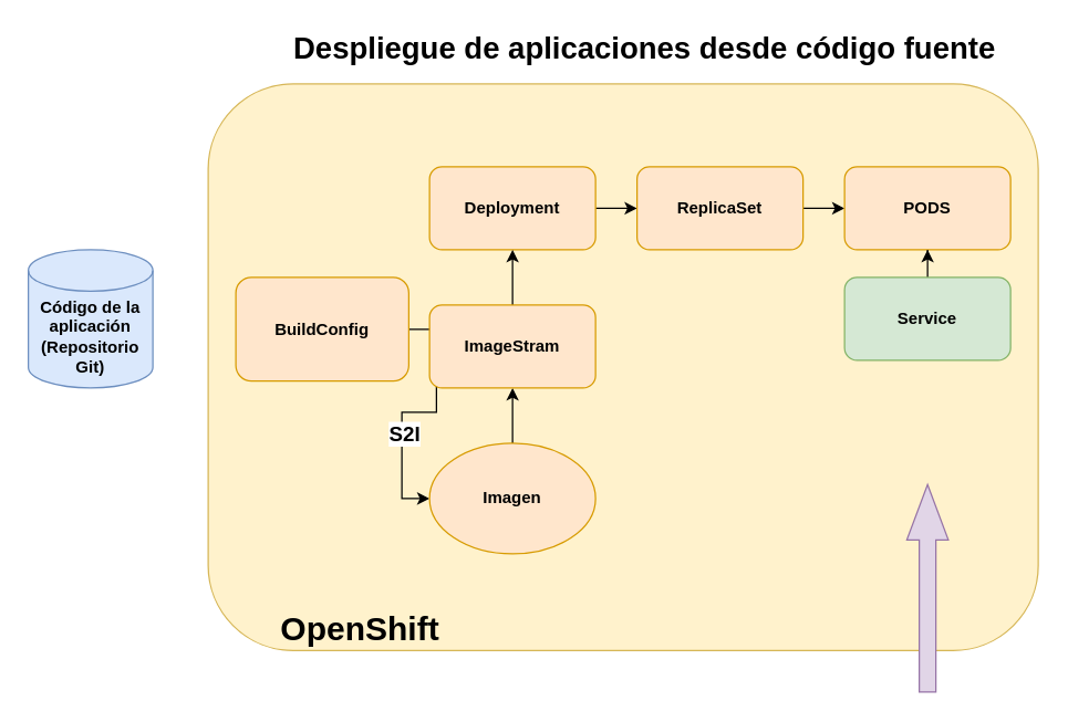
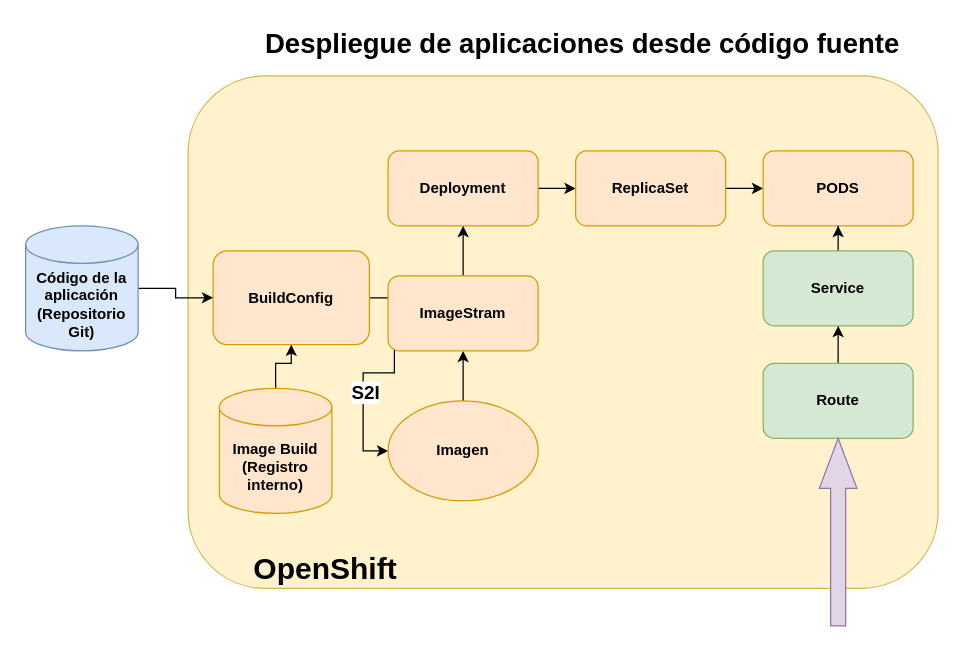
+ <mxCell id="12" value="" style="edgeStyle=orthogonalEdgeStyle;rounded=0;orthogonalLoop=1;jettySize=auto;html=1;" edge="1" parent="1" source="13" target="7"><mxGeometry relative="1" as="geometry" /></mxCell>
+ <mxCell id="16" value="" style="edgeStyle=orthogonalEdgeStyle;rounded=0;orthogonalLoop=1;jettySize=auto;html=1;" parent="1" source="17" target="15" edge="1"><mxGeometry relative="1" as="geometry" /></mxCell>
+ <mxCell id="20" value="" style="edgeStyle=orthogonalEdgeStyle;rounded=0;orthogonalLoop=1;jettySize=auto;html=1;" edge="1" parent="1" source="21" target="7"><mxGeometry relative="1" as="geometry" /></mxCell>
+ <mxCell id="17" value="&lt;b&gt;Route&lt;/b&gt;" style="rounded=1;whiteSpace=wrap;html=1;fillColor=#d5e8d4;strokeColor=#82b366;" parent="1" vertex="1"><mxGeometry x="610" y="290" width="120" height="60" as="geometry" /></mxCell>
+ <mxCell id="21" value="&lt;div&gt;&lt;b&gt;Image Build&lt;/b&gt;&lt;/div&gt;&lt;div&gt;&lt;b&gt;(Registro interno)&lt;/b&gt;&lt;br&gt;&lt;/div&gt;" style="shape=cylinder3;whiteSpace=wrap;html=1;boundedLbl=1;backgroundOutline=1;size=15;fillColor=#ffe6cc;strokeColor=#d79b00;" vertex="1" parent="1"><mxGeometry x="175" y="310" width="90" height="100" as="geometry" /></mxCell>
